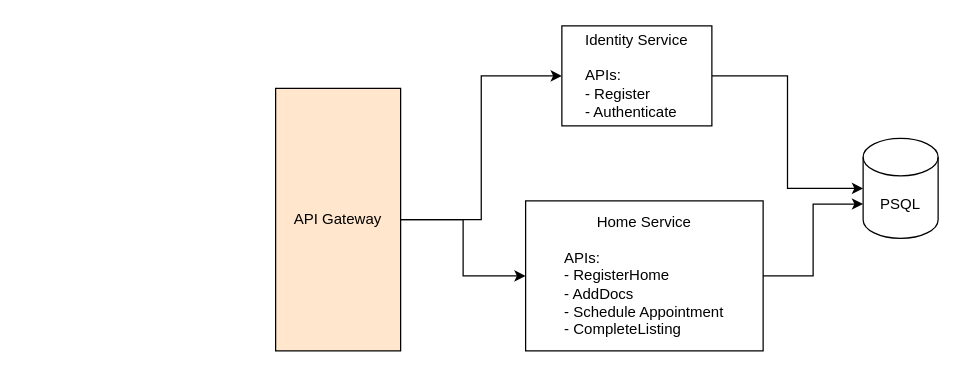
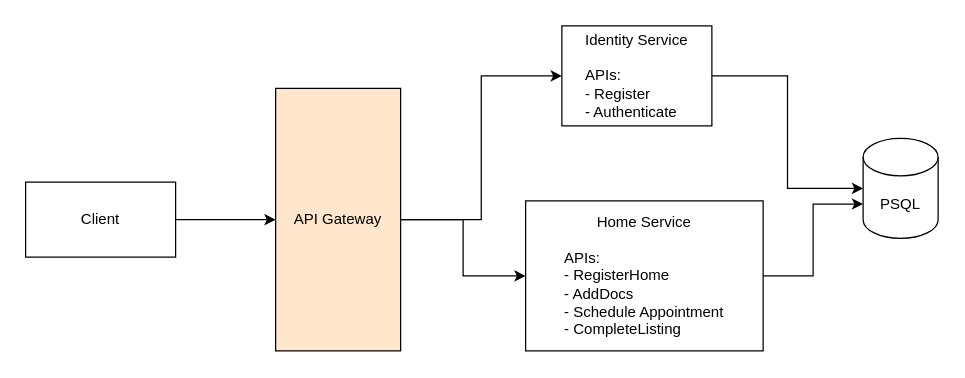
+ <mxCell id="3" value="Client" style="rounded=0;whiteSpace=wrap;html=1;" vertex="1" parent="1"><mxGeometry x="20" y="145" width="120" height="60" as="geometry" /></mxCell>
+ <mxCell id="2" value="" style="edgeStyle=orthogonalEdgeStyle;rounded=0;orthogonalLoop=1;jettySize=auto;html=1;" edge="1" parent="1" source="3" target="6"><mxGeometry relative="1" as="geometry" /></mxCell>
